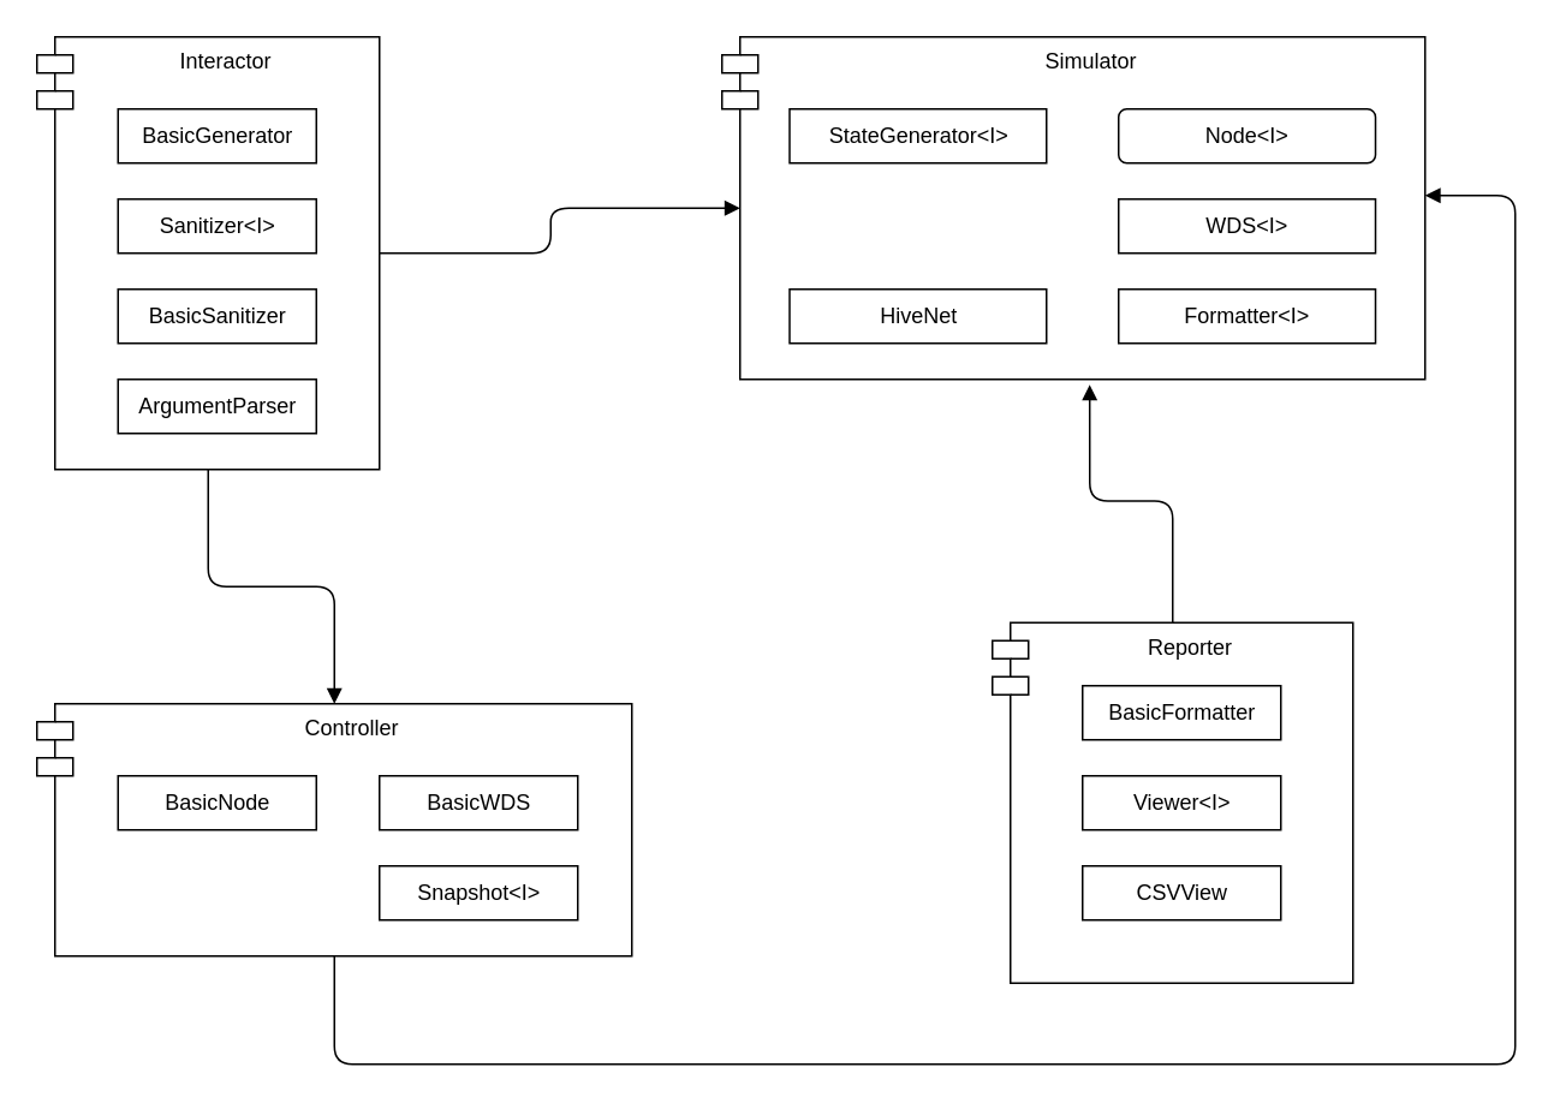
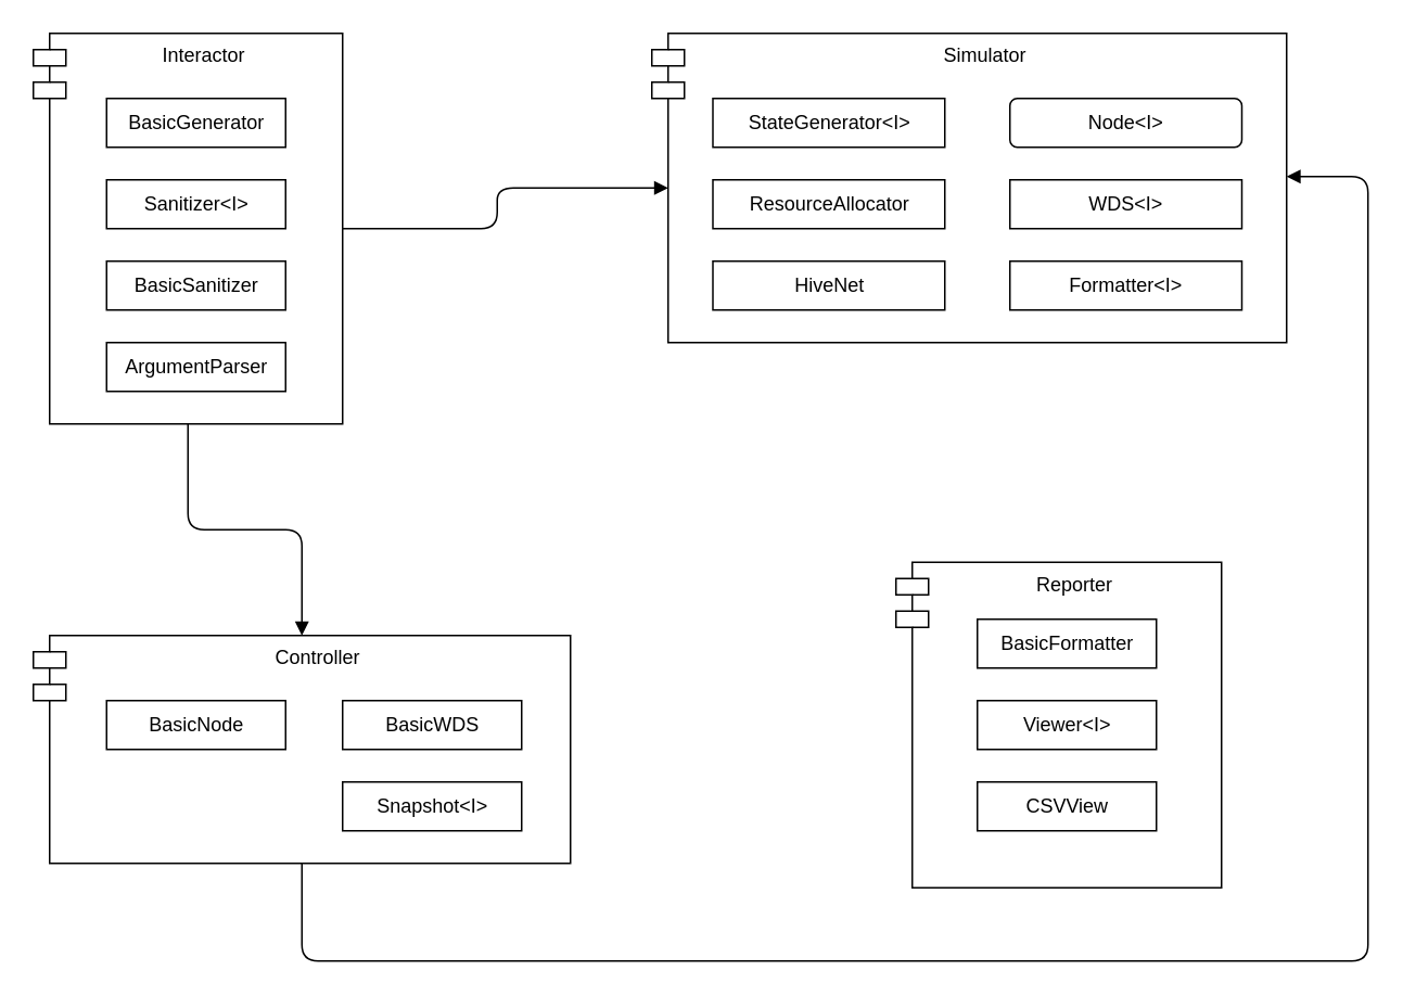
+ <mxCell id="9" value="ResourceAllocator" style="html=1;" parent="1" vertex="1"><mxGeometry x="437.5" y="110" width="142.5" height="30" as="geometry" /></mxCell>
- <mxCell id="22" value="" style="endArrow=block;endFill=1;html=1;edgeStyle=orthogonalEdgeStyle;align=left;verticalAlign=top;exitX=0.5;exitY=0;exitDx=0;exitDy=0;entryX=0.523;entryY=1.016;entryDx=0;entryDy=0;entryPerimeter=0;" parent="1" source="17" target="7" edge="1"><mxGeometry x="-1" relative="1" as="geometry"><mxPoint x="800" y="280" as="sourcePoint" /><mxPoint x="620" y="220" as="targetPoint" /></mxGeometry></mxCell>
- <mxCell id="23" value="" style="resizable=0;html=1;align=left;verticalAlign=bottom;labelBackgroundColor=#ffffff;fontSize=10;" parent="22" connectable="0" vertex="1"><mxGeometry x="-1" relative="1" as="geometry" /></mxCell>
